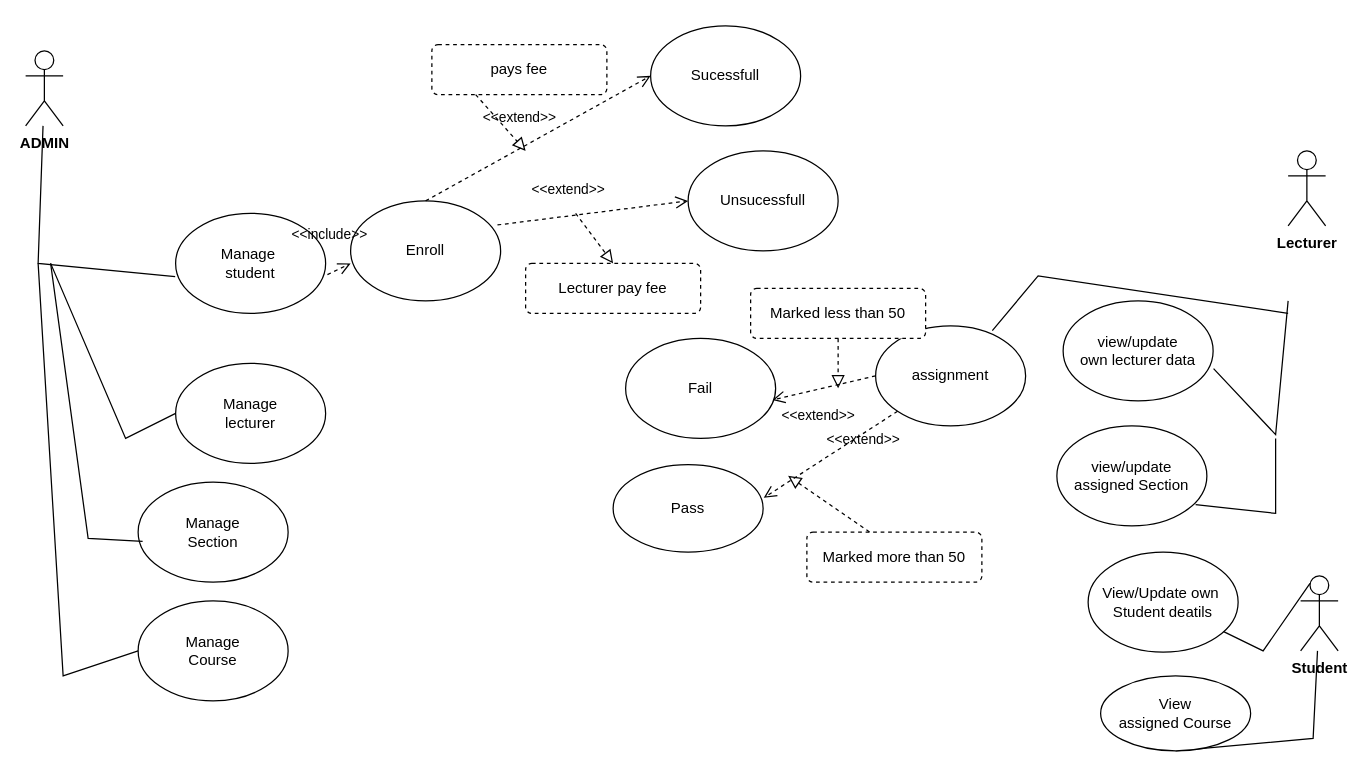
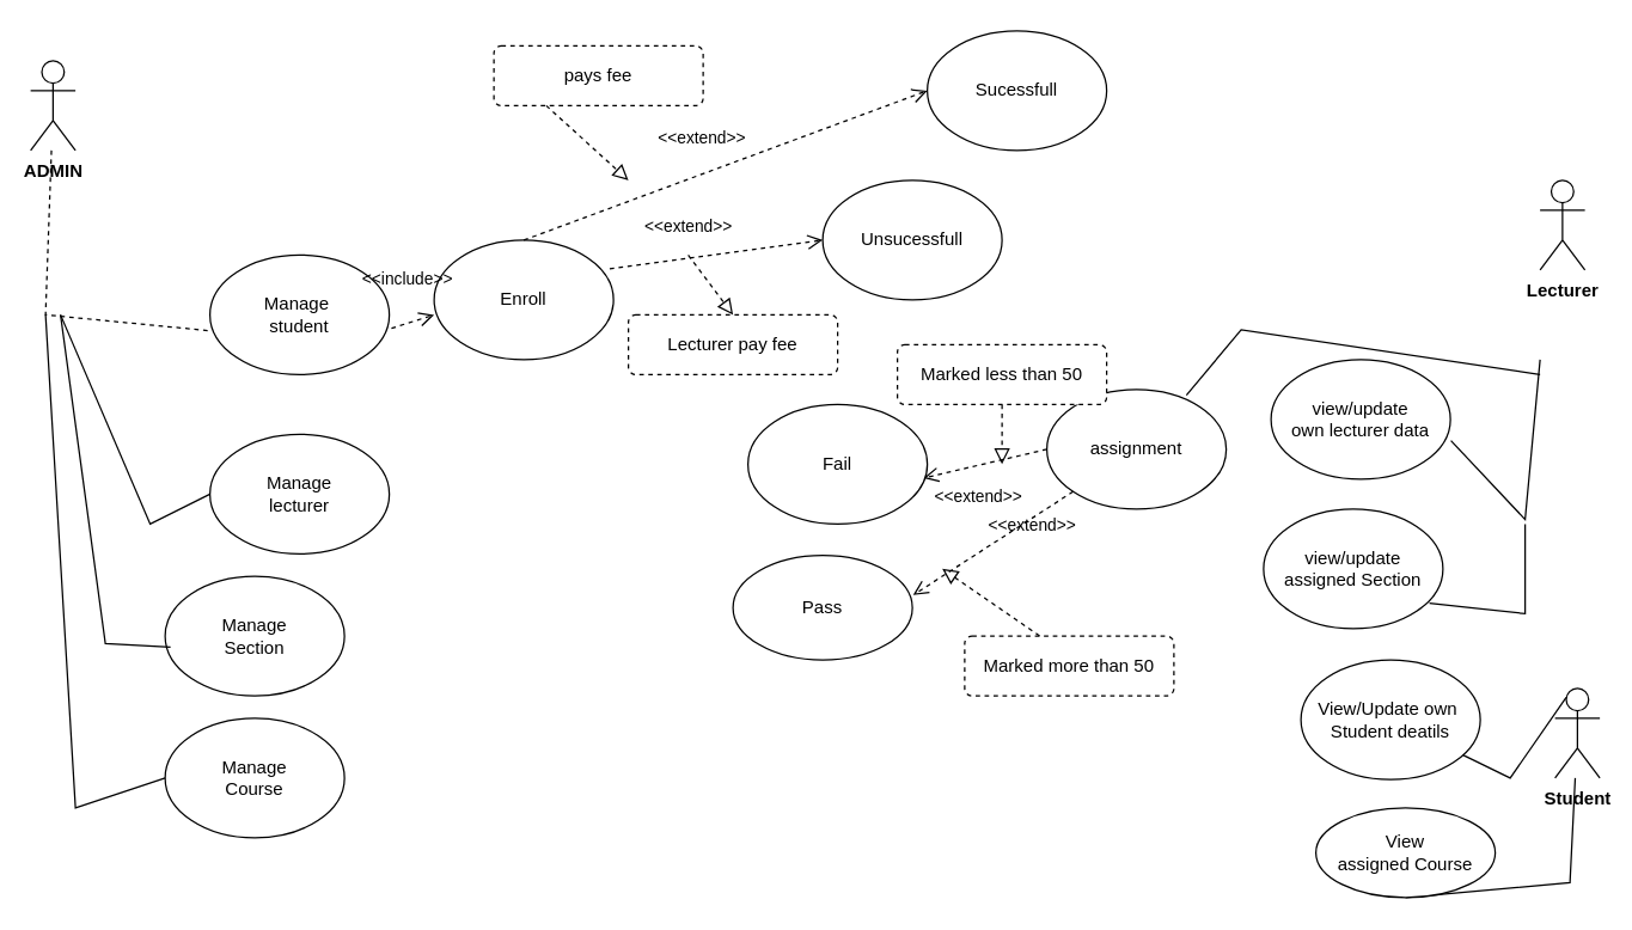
- <mxCell id="36" value="pays fee" style="html=1;align=center;verticalAlign=middle;rounded=1;absoluteArcSize=1;arcSize=10;dashed=1;whiteSpace=wrap;" vertex="1" parent="1"><mxGeometry x="345" y="35" width="140" height="40" as="geometry" /></mxCell>
+ <mxCell id="36" value="pays fee" style="html=1;align=center;verticalAlign=middle;rounded=1;absoluteArcSize=1;arcSize=10;dashed=1;whiteSpace=wrap;" vertex="1" parent="1"><mxGeometry x="330" y="30" width="140" height="40" as="geometry" /></mxCell>
- <mxCell id="33" value="Sucessfull" style="ellipse;whiteSpace=wrap;html=1;" vertex="1" parent="1"><mxGeometry x="520" y="20" width="120" height="80" as="geometry" /></mxCell>
+ <mxCell id="33" value="Sucessfull" style="ellipse;whiteSpace=wrap;html=1;" vertex="1" parent="1"><mxGeometry x="620" y="20" width="120" height="80" as="geometry" /></mxCell>
- <mxCell id="26" value="Enroll" style="ellipse;whiteSpace=wrap;html=1;" vertex="1" parent="1"><mxGeometry x="280" y="160" width="120" height="80" as="geometry" /></mxCell>
+ <mxCell id="26" value="Enroll" style="ellipse;whiteSpace=wrap;html=1;" vertex="1" parent="1"><mxGeometry y="160" width="120" height="80" as="geometry" x="290" /></mxCell>
- <mxCell id="7" value="" style="endArrow=none;html=1;rounded=0;entryX=-0.003;entryY=0.633;entryDx=0;entryDy=0;entryPerimeter=0;" edge="1" parent="1" source="2" target="3"><mxGeometry width="50" height="50" relative="1" as="geometry"><mxPoint x="690" y="360" as="sourcePoint" /><mxPoint x="740" y="310" as="targetPoint" /><Array as="points"><mxPoint x="30" y="210" /></Array></mxGeometry></mxCell>
+ <mxCell id="7" value="" style="endArrow=none;html=1;rounded=0;entryX=-0.003;entryY=0.633;entryDx=0;entryDy=0;entryPerimeter=0;dashed=1;" edge="1" parent="1" source="2" target="3"><mxGeometry width="50" height="50" relative="1" as="geometry"><mxPoint x="690" y="360" as="sourcePoint" /><mxPoint x="740" y="310" as="targetPoint" /><Array as="points"><mxPoint x="30" y="210" /></Array></mxGeometry></mxCell>
